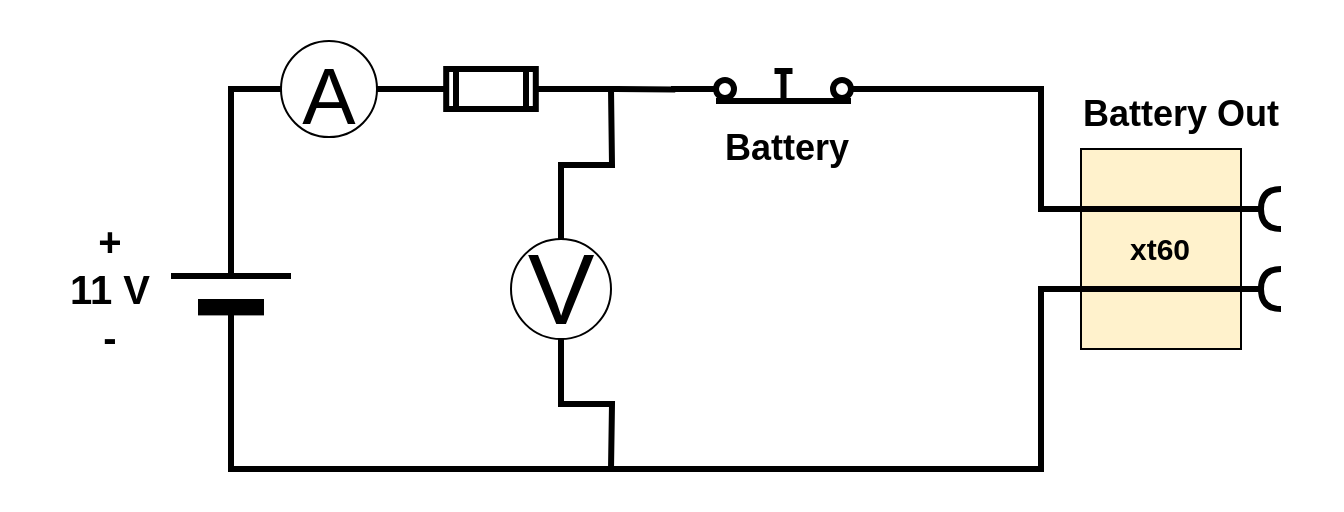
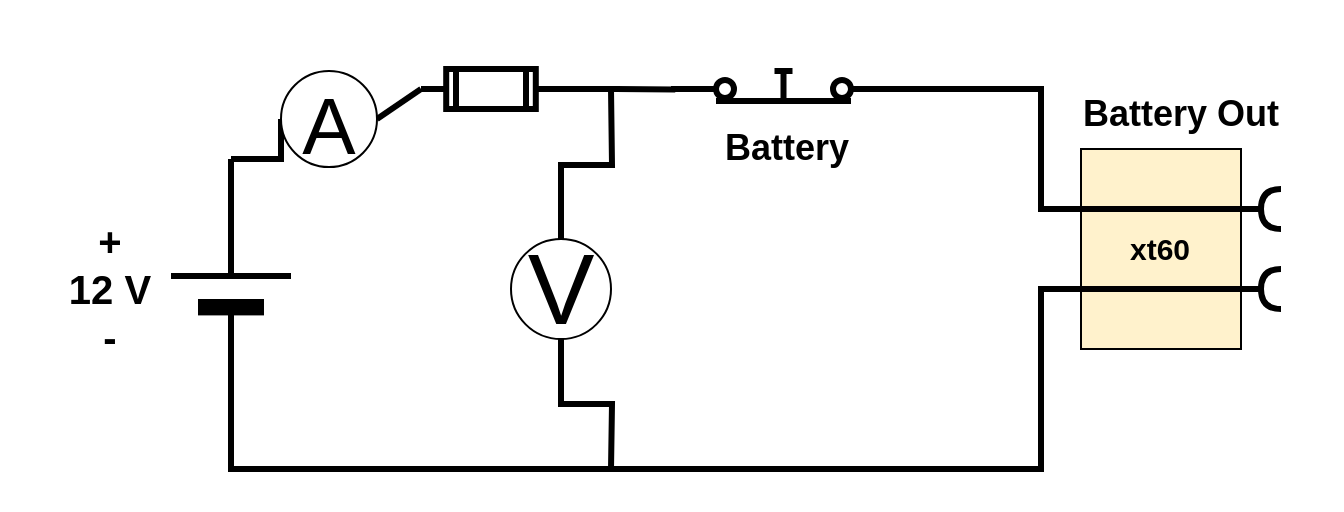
- <mxCell id="7" value="&lt;font style=&quot;font-size: 40px;&quot;&gt;A&lt;/font&gt;" style="verticalLabelPosition=middle;shadow=0;dashed=0;align=center;html=1;verticalAlign=middle;strokeWidth=1;shape=ellipse;aspect=fixed;fontSize=50;" vertex="1" parent="1"><mxGeometry x="140" y="20" width="48" height="48" as="geometry" /></mxCell>
+ <mxCell id="7" value="&lt;font style=&quot;font-size: 40px;&quot;&gt;A&lt;/font&gt;" style="verticalLabelPosition=middle;shadow=0;dashed=0;align=center;html=1;verticalAlign=middle;strokeWidth=1;shape=ellipse;aspect=fixed;fontSize=50;" vertex="1" parent="1"><mxGeometry x="140" y="35" width="48" height="48" as="geometry" /></mxCell>
- <mxCell id="13" value="&lt;b style=&quot;font-size: 20px;&quot;&gt;+&lt;br&gt;11 V&lt;br&gt;-&lt;/b&gt;" style="text;html=1;strokeColor=none;fillColor=none;align=center;verticalAlign=middle;whiteSpace=wrap;rounded=0;" vertex="1" parent="1"><mxGeometry x="20" y="114" width="70" height="60" as="geometry" /></mxCell>
+ <mxCell id="13" value="&lt;b style=&quot;font-size: 20px;&quot;&gt;+&lt;br&gt;12 V&lt;br&gt;-&lt;/b&gt;" style="text;html=1;strokeColor=none;fillColor=none;align=center;verticalAlign=middle;whiteSpace=wrap;rounded=0;" vertex="1" parent="1"><mxGeometry x="20" y="114" width="70" height="60" as="geometry" /></mxCell>
